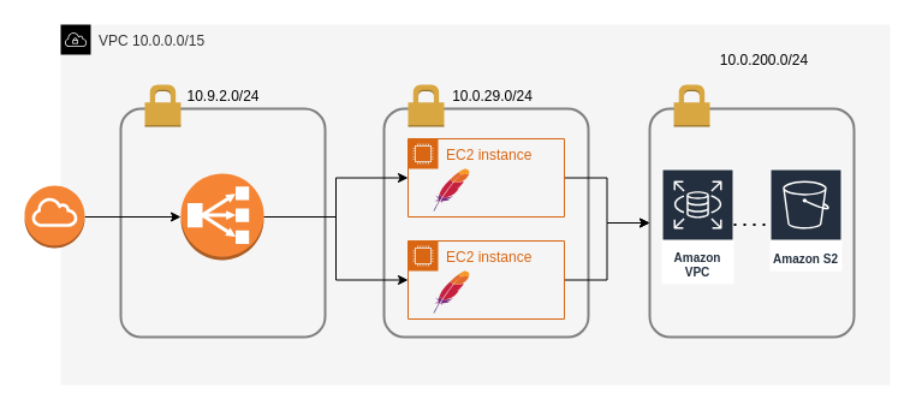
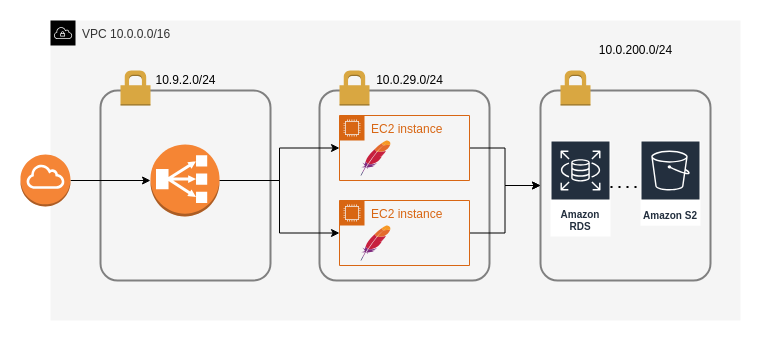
- <mxCell id="2" value="VPC 10.0.0.0/15" style="outlineConnect=0;html=1;whiteSpace=wrap;fontSize=12;fontStyle=0;shape=mxgraph.aws4.group;grIcon=mxgraph.aws4.group_vpc;fillColor=#f5f5f5;verticalAlign=top;align=left;spacingLeft=30;dashed=0;fontColor=#333333;strokeColor=none;" parent="1" vertex="1"><mxGeometry x="50" y="20" width="690" height="300" as="geometry" /></mxCell>
+ <mxCell id="2" value="VPC 10.0.0.0/16" style="outlineConnect=0;html=1;whiteSpace=wrap;fontSize=12;fontStyle=0;shape=mxgraph.aws4.group;grIcon=mxgraph.aws4.group_vpc;fillColor=#f5f5f5;verticalAlign=top;align=left;spacingLeft=30;dashed=0;fontColor=#333333;strokeColor=none;" parent="1" vertex="1"><mxGeometry x="50" y="20" width="690" height="300" as="geometry" /></mxCell>
- <mxCell id="23" value="Amazon VPC" style="outlineConnect=0;fontColor=#232F3E;gradientColor=none;strokeColor=#ffffff;fillColor=#232F3E;dashed=0;verticalLabelPosition=middle;verticalAlign=bottom;align=center;html=1;whiteSpace=wrap;fontSize=10;fontStyle=1;spacing=3;shape=mxgraph.aws4.productIcon;prIcon=mxgraph.aws4.rds;" parent="1" vertex="1"><mxGeometry x="550" y="140" width="60" height="96" as="geometry" /></mxCell>
+ <mxCell id="23" value="Amazon RDS" style="outlineConnect=0;fontColor=#232F3E;gradientColor=none;strokeColor=#ffffff;fillColor=#232F3E;dashed=0;verticalLabelPosition=middle;verticalAlign=bottom;align=center;html=1;whiteSpace=wrap;fontSize=10;fontStyle=1;spacing=3;shape=mxgraph.aws4.productIcon;prIcon=mxgraph.aws4.rds;" parent="1" vertex="1"><mxGeometry x="550" y="140" width="60" height="96" as="geometry" /></mxCell>
